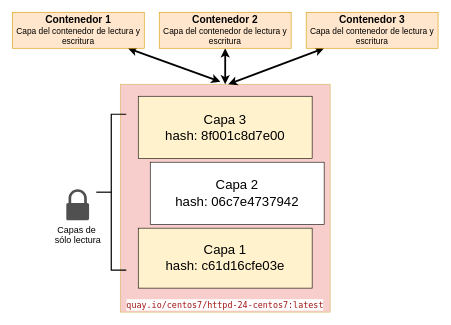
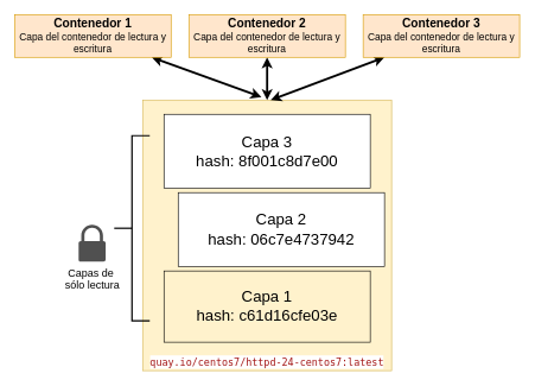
- <mxCell id="5" value="&lt;div style=&quot;font-size: 22px;&quot;&gt;Capa 3&lt;br style=&quot;font-size: 22px;&quot;&gt;&lt;/div&gt;&lt;div style=&quot;font-size: 22px;&quot;&gt;hash: 8f001c8d7e00&lt;/div&gt;" style="rounded=0;whiteSpace=wrap;html=1;align=center;fontSize=22;fillColor=#fff2cc;" parent="1" vertex="1"><mxGeometry x="230" y="160" width="290" height="104" as="geometry" /></mxCell>
+ <mxCell id="5" value="&lt;div style=&quot;font-size: 22px;&quot;&gt;Capa 3&lt;br style=&quot;font-size: 22px;&quot;&gt;&lt;/div&gt;&lt;div style=&quot;font-size: 22px;&quot;&gt;hash: 8f001c8d7e00&lt;/div&gt;" style="rounded=0;whiteSpace=wrap;html=1;align=center;fontSize=22;" parent="1" vertex="1"><mxGeometry x="230" y="160" width="290" height="104" as="geometry" /></mxCell>
- <mxCell id="2" value="&lt;div style=&quot;color: #000000;background-color: #ffffff;font-family: 'Droid Sans Mono', 'monospace', monospace;font-weight: normal;font-size: 14px;line-height: 19px;white-space: pre;&quot;&gt;&lt;div&gt;&lt;span style=&quot;color: #a31515;&quot;&gt;quay.io/centos7/httpd-24-centos7:latest&lt;/span&gt;&lt;/div&gt;&lt;/div&gt;" style="rounded=0;whiteSpace=wrap;html=1;fillColor=#f8cecc;strokeColor=#d6b656;verticalAlign=bottom;" parent="1" vertex="1"><mxGeometry x="200" y="140" width="350" height="380" as="geometry" /></mxCell>
+ <mxCell id="2" value="&lt;div style=&quot;color: #000000;background-color: #ffffff;font-family: 'Droid Sans Mono', 'monospace', monospace;font-weight: normal;font-size: 14px;line-height: 19px;white-space: pre;&quot;&gt;&lt;div&gt;&lt;span style=&quot;color: #a31515;&quot;&gt;quay.io/centos7/httpd-24-centos7:latest&lt;/span&gt;&lt;/div&gt;&lt;/div&gt;" style="rounded=0;whiteSpace=wrap;html=1;fillColor=#fff2cc;strokeColor=#d6b656;verticalAlign=bottom;" parent="1" vertex="1"><mxGeometry x="200" y="140" width="350" height="380" as="geometry" /></mxCell>
